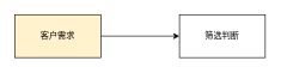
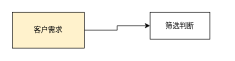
- <mxCell id="4" value="筛选判断" style="rounded=0;whiteSpace=wrap;html=1;" vertex="1" parent="1"><mxGeometry x="250" y="20" width="120" height="60" as="geometry" /></mxCell>
+ <mxCell id="4" value="筛选判断" style="rounded=0;whiteSpace=wrap;html=1;" vertex="1" parent="1"><mxGeometry x="250" y="20" width="100" height="45" as="geometry" /></mxCell>
